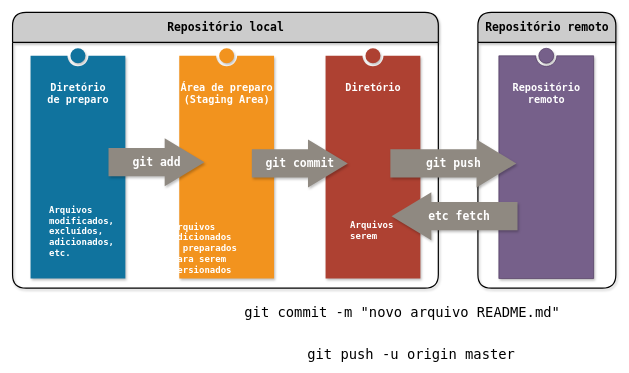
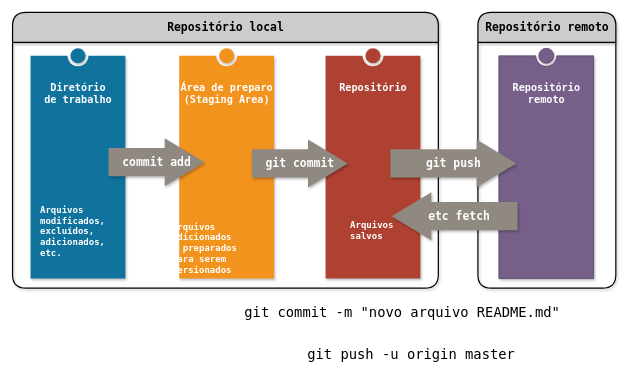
- <mxCell id="5" value="&lt;pre&gt;Diretório&lt;/pre&gt;" style="verticalLabelPosition=middle;verticalAlign=top;html=1;shape=mxgraph.infographic.numberedEntryVert;dy=25;strokeColor=none;fontSize=17;fontColor=#FFFFFF;align=center;labelPosition=center;spacingTop=32;fontStyle=1;fillColor=#AE4132;hachureGap=4;pointerEvents=0;shadow=1;" parent="1" vertex="1"><mxGeometry x="541.952" y="80" width="158.095" height="384" as="geometry" /></mxCell>
+ <mxCell id="5" value="&lt;pre&gt;Repositório&lt;/pre&gt;" style="verticalLabelPosition=middle;verticalAlign=top;html=1;shape=mxgraph.infographic.numberedEntryVert;dy=25;strokeColor=none;fontSize=17;fontColor=#FFFFFF;align=center;labelPosition=center;spacingTop=32;fontStyle=1;fillColor=#AE4132;hachureGap=4;pointerEvents=0;shadow=1;" parent="1" vertex="1"><mxGeometry x="541.952" y="80" width="158.095" height="384" as="geometry" /></mxCell>
- <mxCell id="3" value="&lt;pre&gt;Diretório&lt;br&gt;de preparo&lt;br&gt;&lt;/pre&gt;" style="verticalLabelPosition=middle;verticalAlign=top;html=1;shape=mxgraph.infographic.numberedEntryVert;dy=25;strokeColor=none;fontSize=17;fontColor=#FFFFFF;align=center;labelPosition=center;spacingTop=32;fontStyle=1;fillColor=#10739E;hachureGap=4;pointerEvents=0;shadow=1;" parent="1" vertex="1"><mxGeometry x="50" y="80" width="158.095" height="384" as="geometry" /></mxCell>
+ <mxCell id="3" value="&lt;pre&gt;Diretório&lt;br&gt;de trabalho&lt;br&gt;&lt;/pre&gt;" style="verticalLabelPosition=middle;verticalAlign=top;html=1;shape=mxgraph.infographic.numberedEntryVert;dy=25;strokeColor=none;fontSize=17;fontColor=#FFFFFF;align=center;labelPosition=center;spacingTop=32;fontStyle=1;fillColor=#10739E;hachureGap=4;pointerEvents=0;shadow=1;" parent="1" vertex="1"><mxGeometry x="50" y="80" width="158.095" height="384" as="geometry" /></mxCell>
- <mxCell id="8" value="&lt;pre style=&quot;font-size: 19px&quot;&gt;&lt;font color=&quot;#FFFFFF&quot;&gt;&lt;b&gt;&lt;font style=&quot;font-size: 19px&quot;&gt;git add&lt;/font&gt;&lt;/b&gt;&lt;/font&gt;&lt;/pre&gt;" style="html=1;shadow=1;dashed=0;align=center;verticalAlign=middle;shape=mxgraph.arrows2.arrow;dy=0.41;dx=66.33;notch=0;hachureGap=4;pointerEvents=0;labelBackgroundColor=none;fillColor=#8F8981;sketch=0;strokeColor=none;" parent="1" vertex="1"><mxGeometry x="180" y="230" width="160" height="80" as="geometry" /></mxCell>
+ <mxCell id="8" value="&lt;pre style=&quot;font-size: 19px&quot;&gt;&lt;font color=&quot;#FFFFFF&quot;&gt;&lt;b&gt;&lt;font style=&quot;font-size: 19px&quot;&gt;commit add&lt;/font&gt;&lt;/b&gt;&lt;/font&gt;&lt;/pre&gt;" style="html=1;shadow=1;dashed=0;align=center;verticalAlign=middle;shape=mxgraph.arrows2.arrow;dy=0.41;dx=66.33;notch=0;hachureGap=4;pointerEvents=0;labelBackgroundColor=none;fillColor=#8F8981;sketch=0;strokeColor=none;" parent="1" vertex="1"><mxGeometry x="180" y="230" width="160" height="80" as="geometry" /></mxCell>
- <mxCell id="14" value="&lt;div align=&quot;justify&quot;&gt;&lt;pre&gt;&lt;b&gt;&lt;font style=&quot;font-size: 15px&quot; color=&quot;#FFFFFF&quot;&gt;Arquivos &lt;br&gt;serem&lt;br&gt;&lt;/font&gt;&lt;/b&gt;&lt;/pre&gt;&lt;/div&gt;" style="text;html=1;strokeColor=none;fillColor=none;align=center;verticalAlign=middle;whiteSpace=wrap;rounded=0;hachureGap=4;pointerEvents=0;" parent="1" vertex="1"><mxGeometry x="579" y="348" width="90" height="70" as="geometry" /></mxCell>
+ <mxCell id="14" value="&lt;div align=&quot;justify&quot;&gt;&lt;pre&gt;&lt;b&gt;&lt;font style=&quot;font-size: 15px&quot; color=&quot;#FFFFFF&quot;&gt;Arquivos &lt;br&gt;salvos&lt;br&gt;&lt;/font&gt;&lt;/b&gt;&lt;/pre&gt;&lt;/div&gt;" style="text;html=1;strokeColor=none;fillColor=none;align=center;verticalAlign=middle;whiteSpace=wrap;rounded=0;hachureGap=4;pointerEvents=0;" parent="1" vertex="1"><mxGeometry x="579" y="348" width="90" height="70" as="geometry" /></mxCell>
- <mxCell id="7" value="&lt;div align=&quot;justify&quot;&gt;&lt;pre&gt;&lt;b&gt;&lt;font style=&quot;font-size: 15px&quot; color=&quot;#FFFFFF&quot;&gt;Arquivos &lt;br&gt;modificados, &lt;br&gt;excluídos, &lt;br&gt;adicionados, &lt;br&gt;etc.&lt;/font&gt;&lt;/b&gt;&lt;/pre&gt;&lt;/div&gt;" style="text;html=1;strokeColor=none;fillColor=none;align=center;verticalAlign=middle;whiteSpace=wrap;rounded=0;hachureGap=4;pointerEvents=0;" parent="1" vertex="1"><mxGeometry x="95" y="350" width="90" height="70" as="geometry" /></mxCell>
+ <mxCell id="7" value="&lt;div align=&quot;justify&quot;&gt;&lt;pre&gt;&lt;b&gt;&lt;font style=&quot;font-size: 15px&quot; color=&quot;#FFFFFF&quot;&gt;Arquivos &lt;br&gt;modificados, &lt;br&gt;excluídos, &lt;br&gt;adicionados, &lt;br&gt;etc.&lt;/font&gt;&lt;/b&gt;&lt;/pre&gt;&lt;/div&gt;" style="text;html=1;strokeColor=none;fillColor=none;align=center;verticalAlign=middle;whiteSpace=wrap;rounded=0;hachureGap=4;pointerEvents=0;" parent="1" vertex="1"><mxGeometry x="80" y="350" width="90" height="70" as="geometry" /></mxCell>
